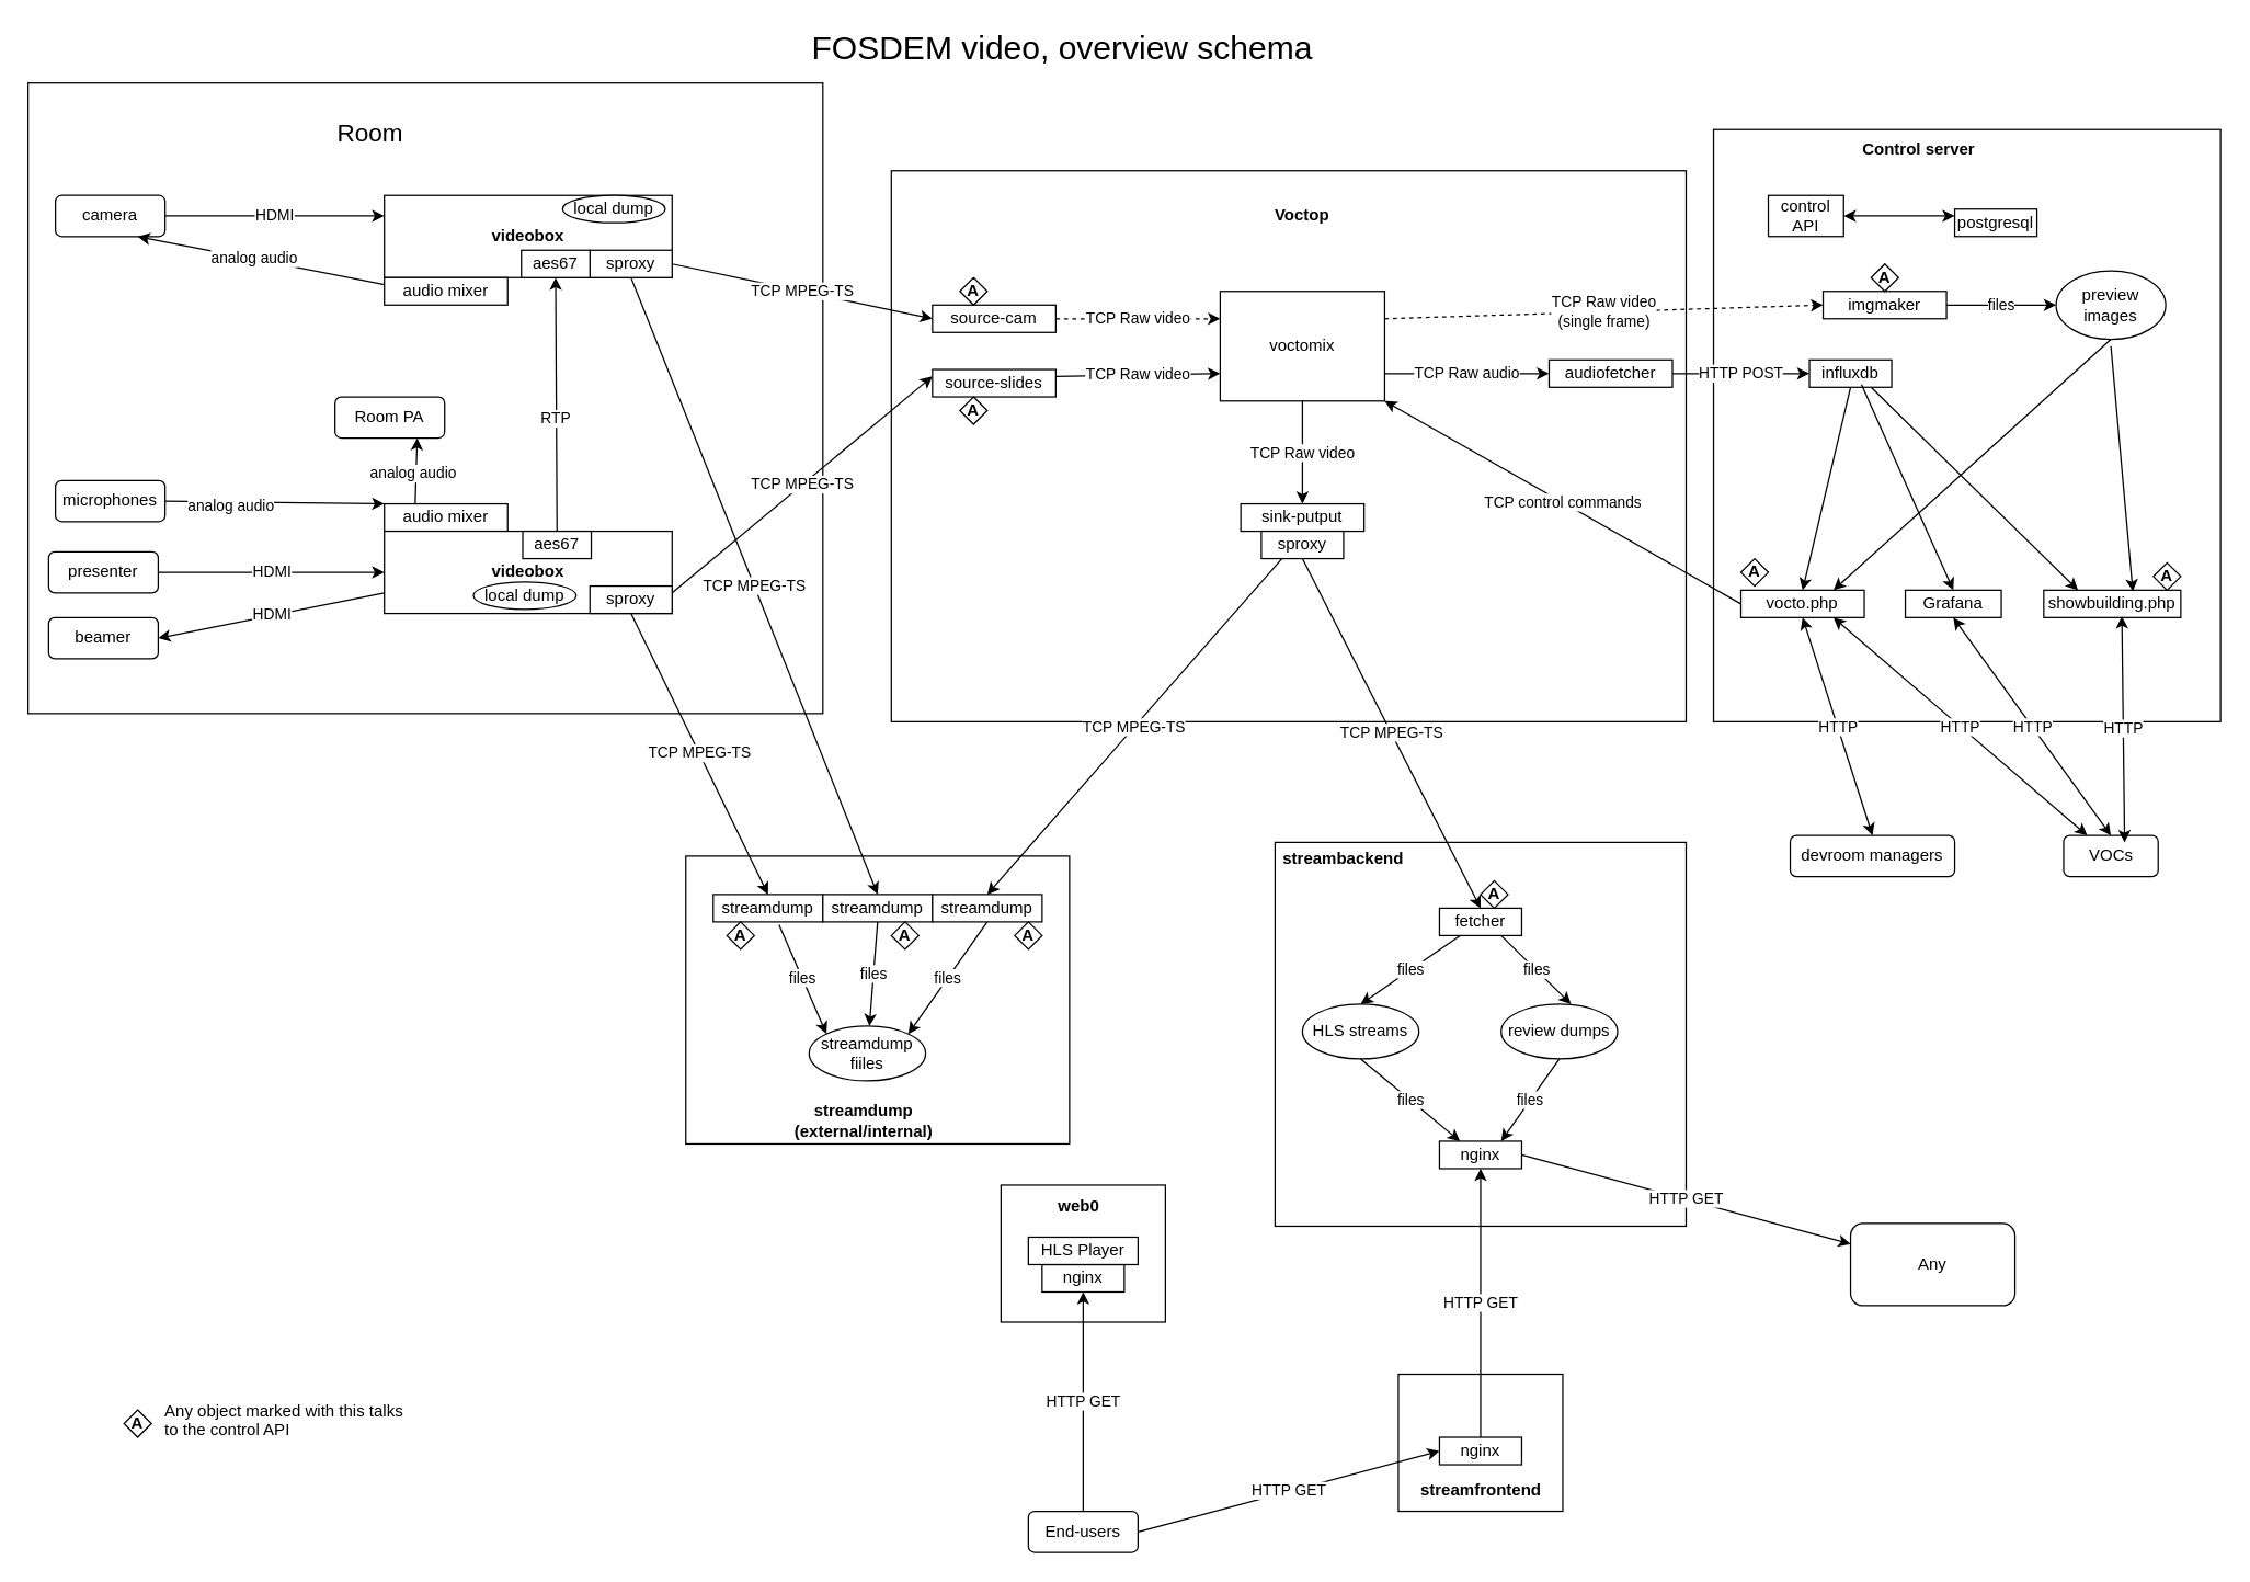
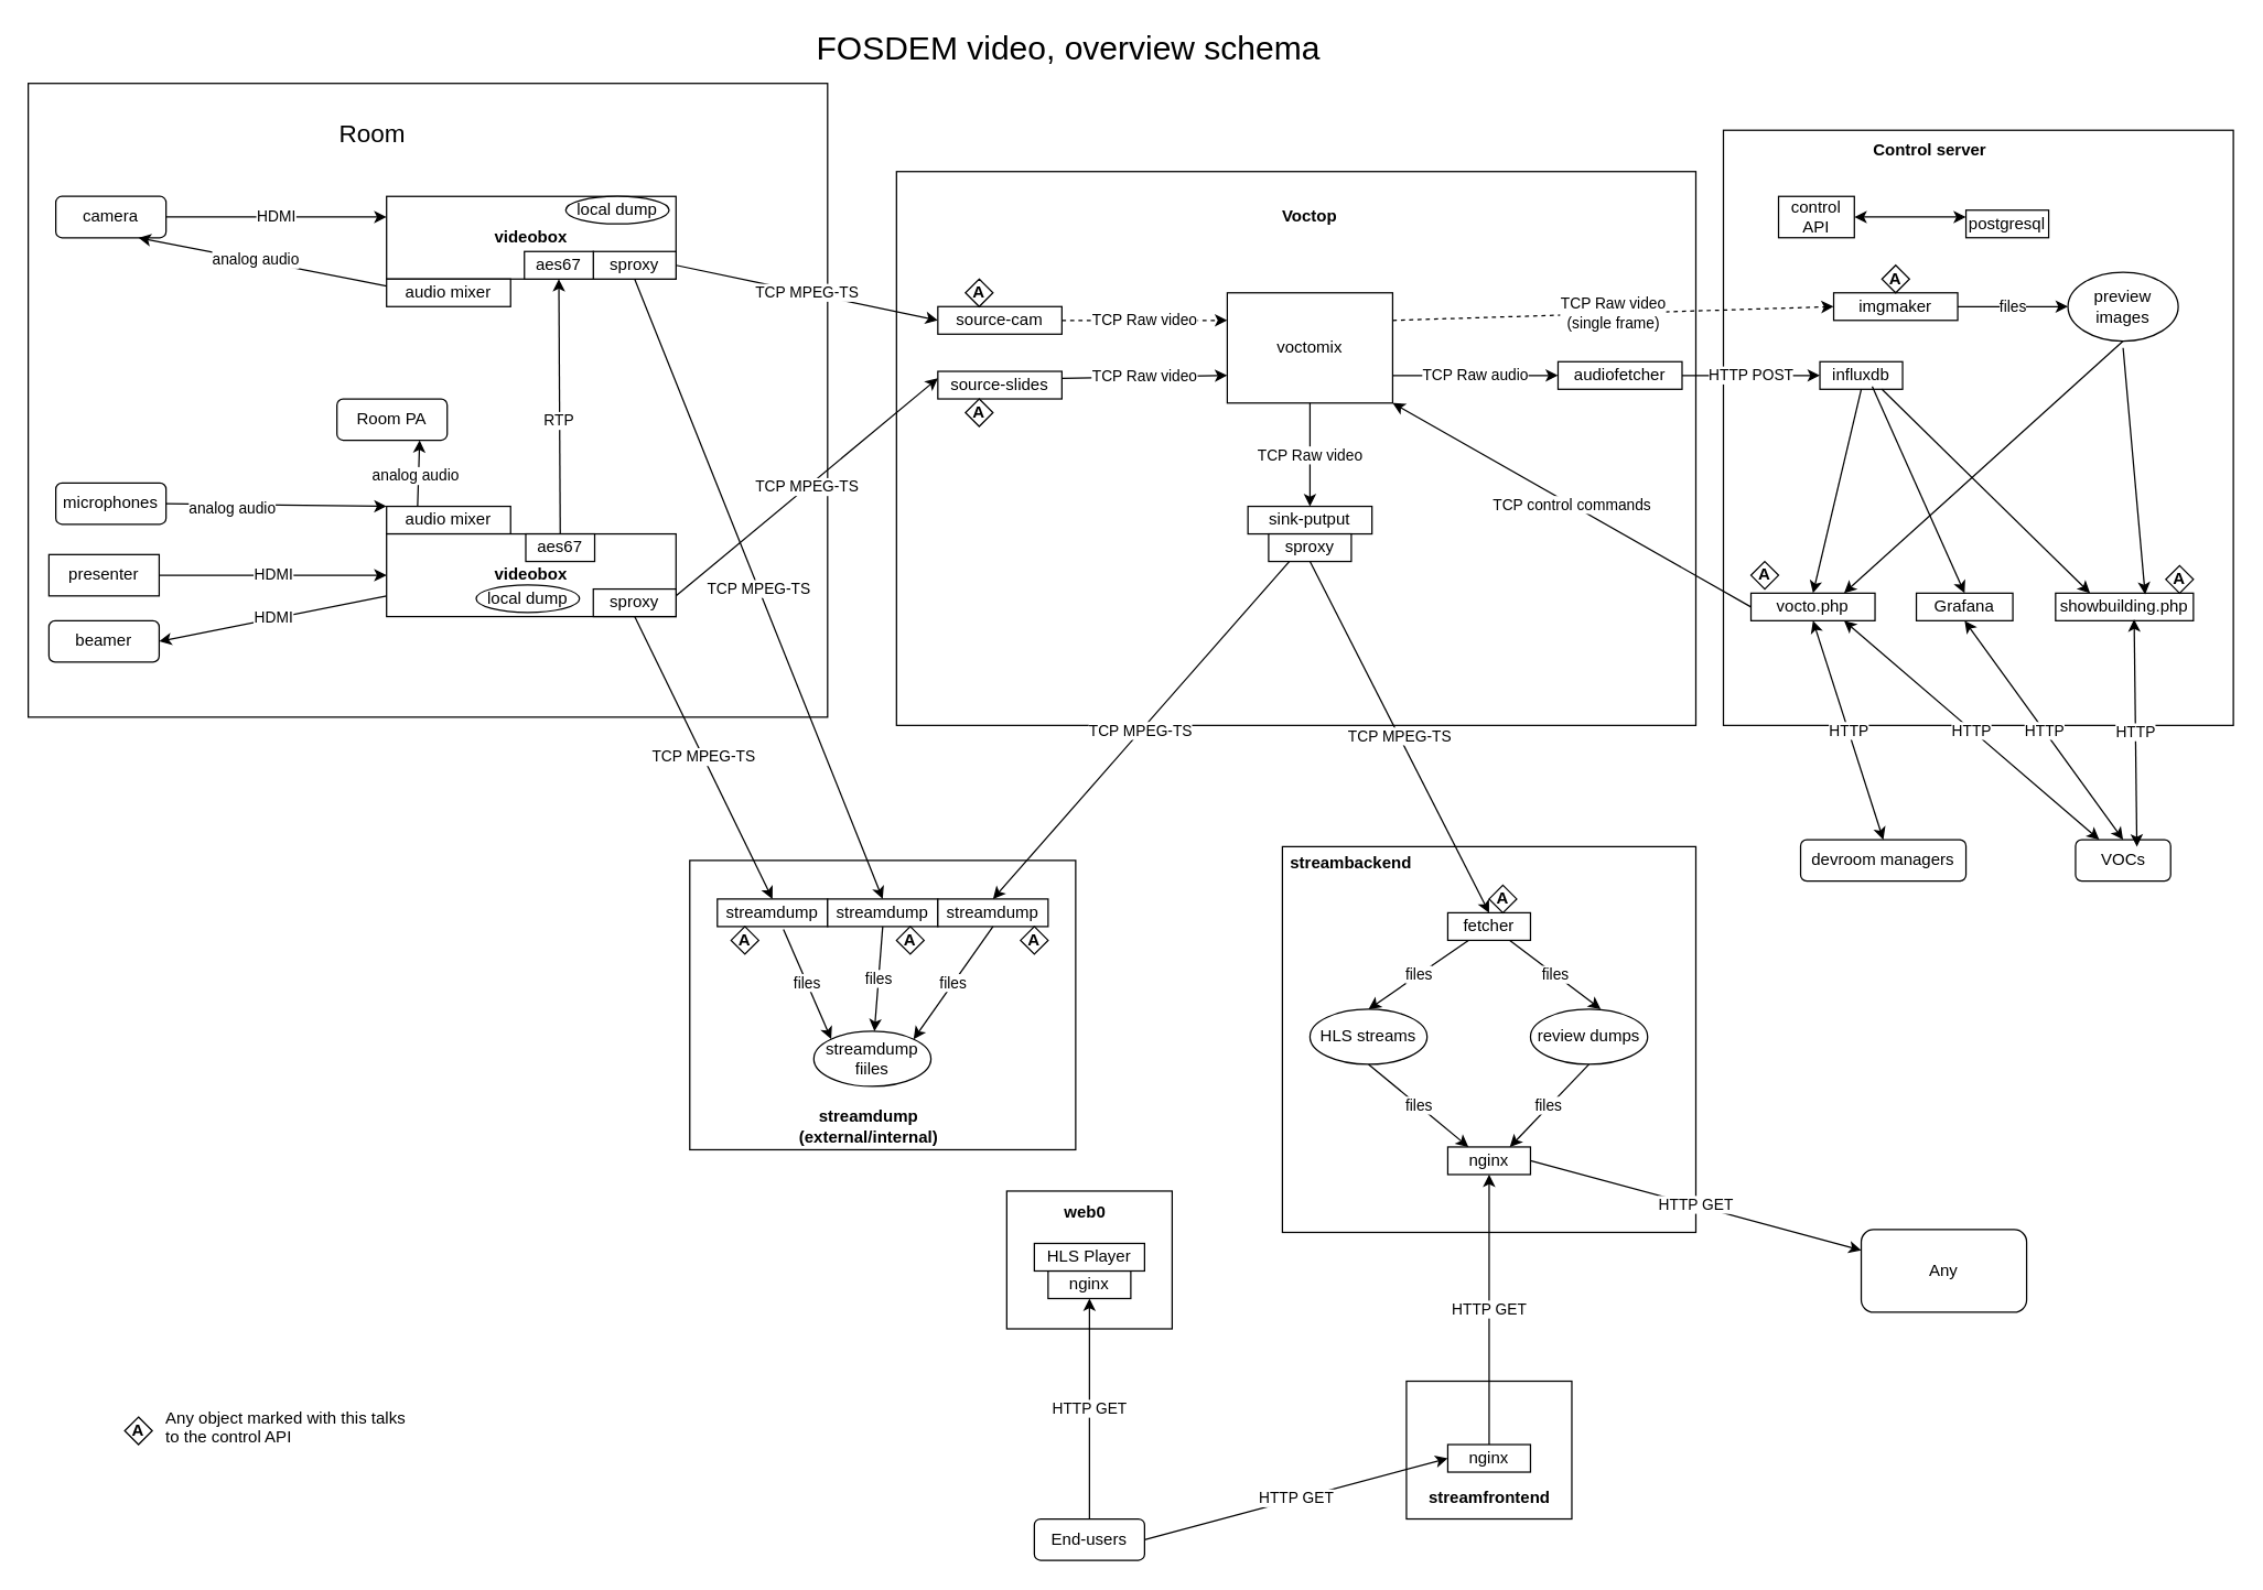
- <mxCell id="24" value="presenter" style="rounded=1;whiteSpace=wrap;html=1;" vertex="1" parent="1"><mxGeometry x="35" y="402" width="80" height="30" as="geometry" /></mxCell>
+ <mxCell id="24" value="presenter" style="whiteSpace=wrap;html=1;rounded=0;" vertex="1" parent="1"><mxGeometry x="35" y="402" width="80" height="30" as="geometry" /></mxCell>
- <mxCell id="56" value="review dumps" style="ellipse;whiteSpace=wrap;html=1;" vertex="1" parent="1"><mxGeometry x="1095" y="732" width="85" height="40" as="geometry" /></mxCell>
+ <mxCell id="56" value="review dumps" style="ellipse;whiteSpace=wrap;html=1;" vertex="1" parent="1"><mxGeometry x="1110" y="732" width="85" height="40" as="geometry" /></mxCell>
